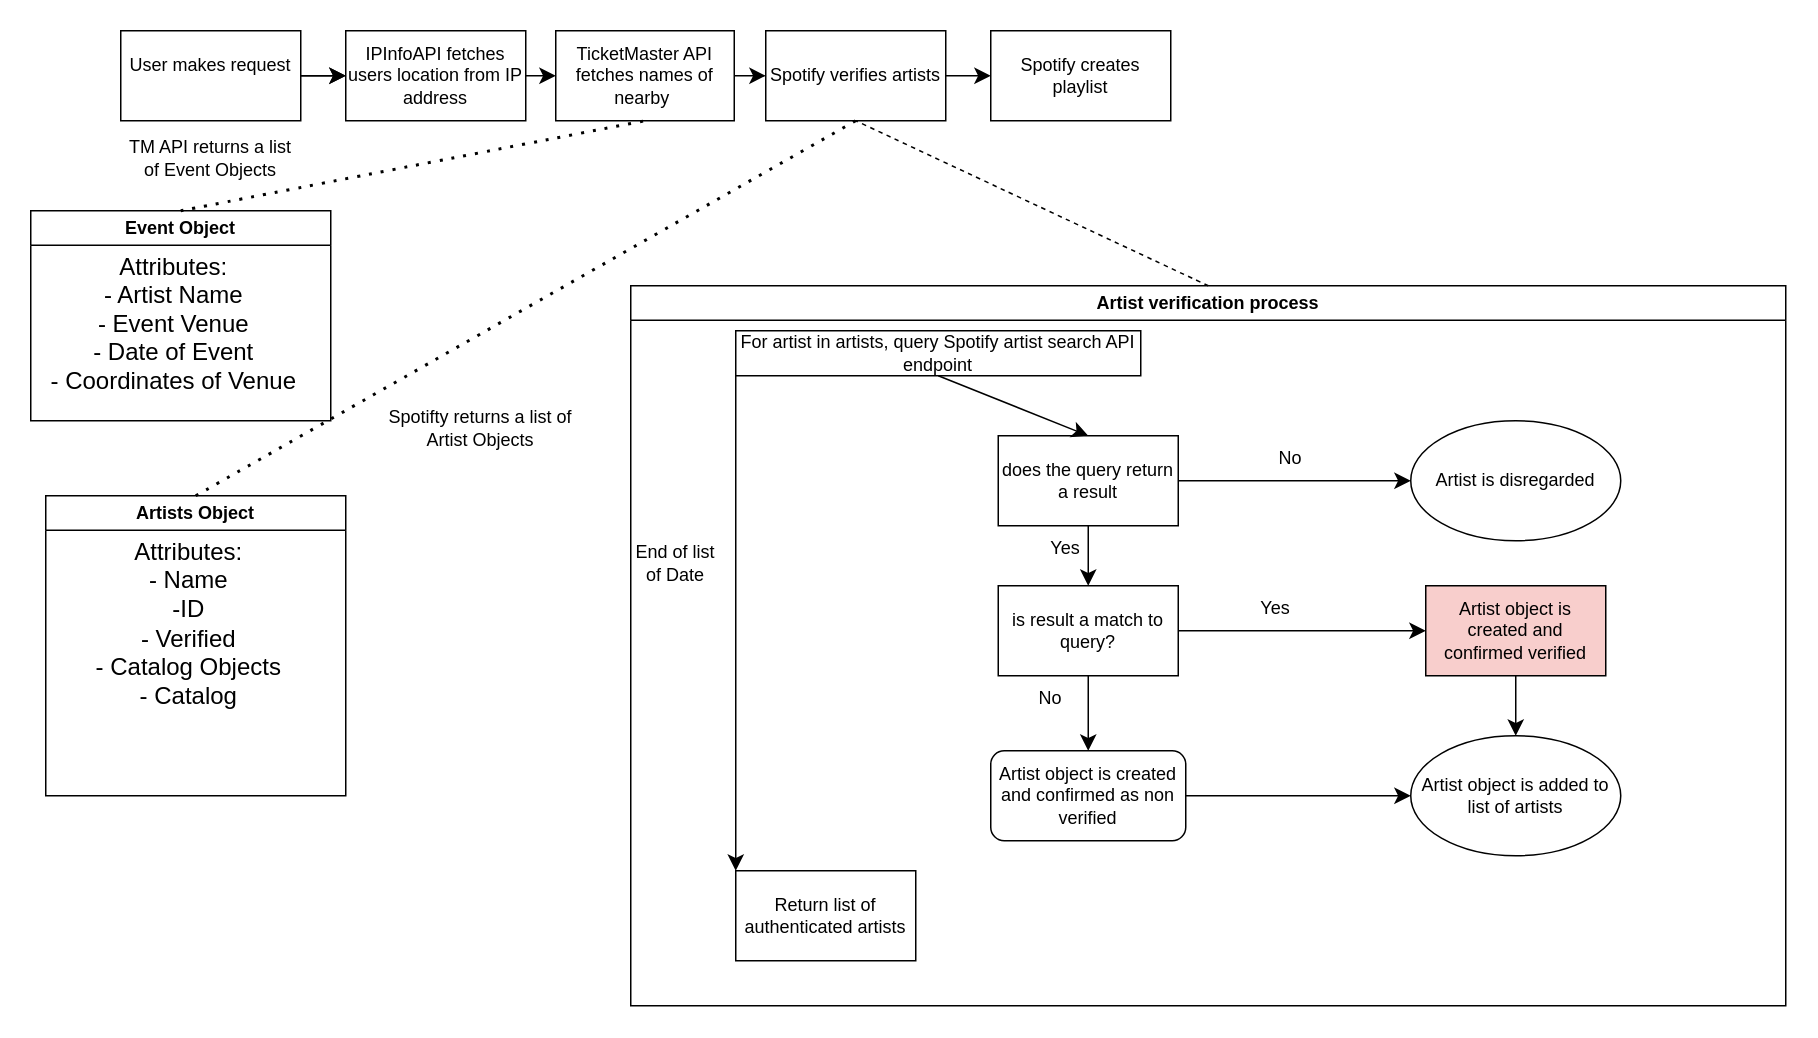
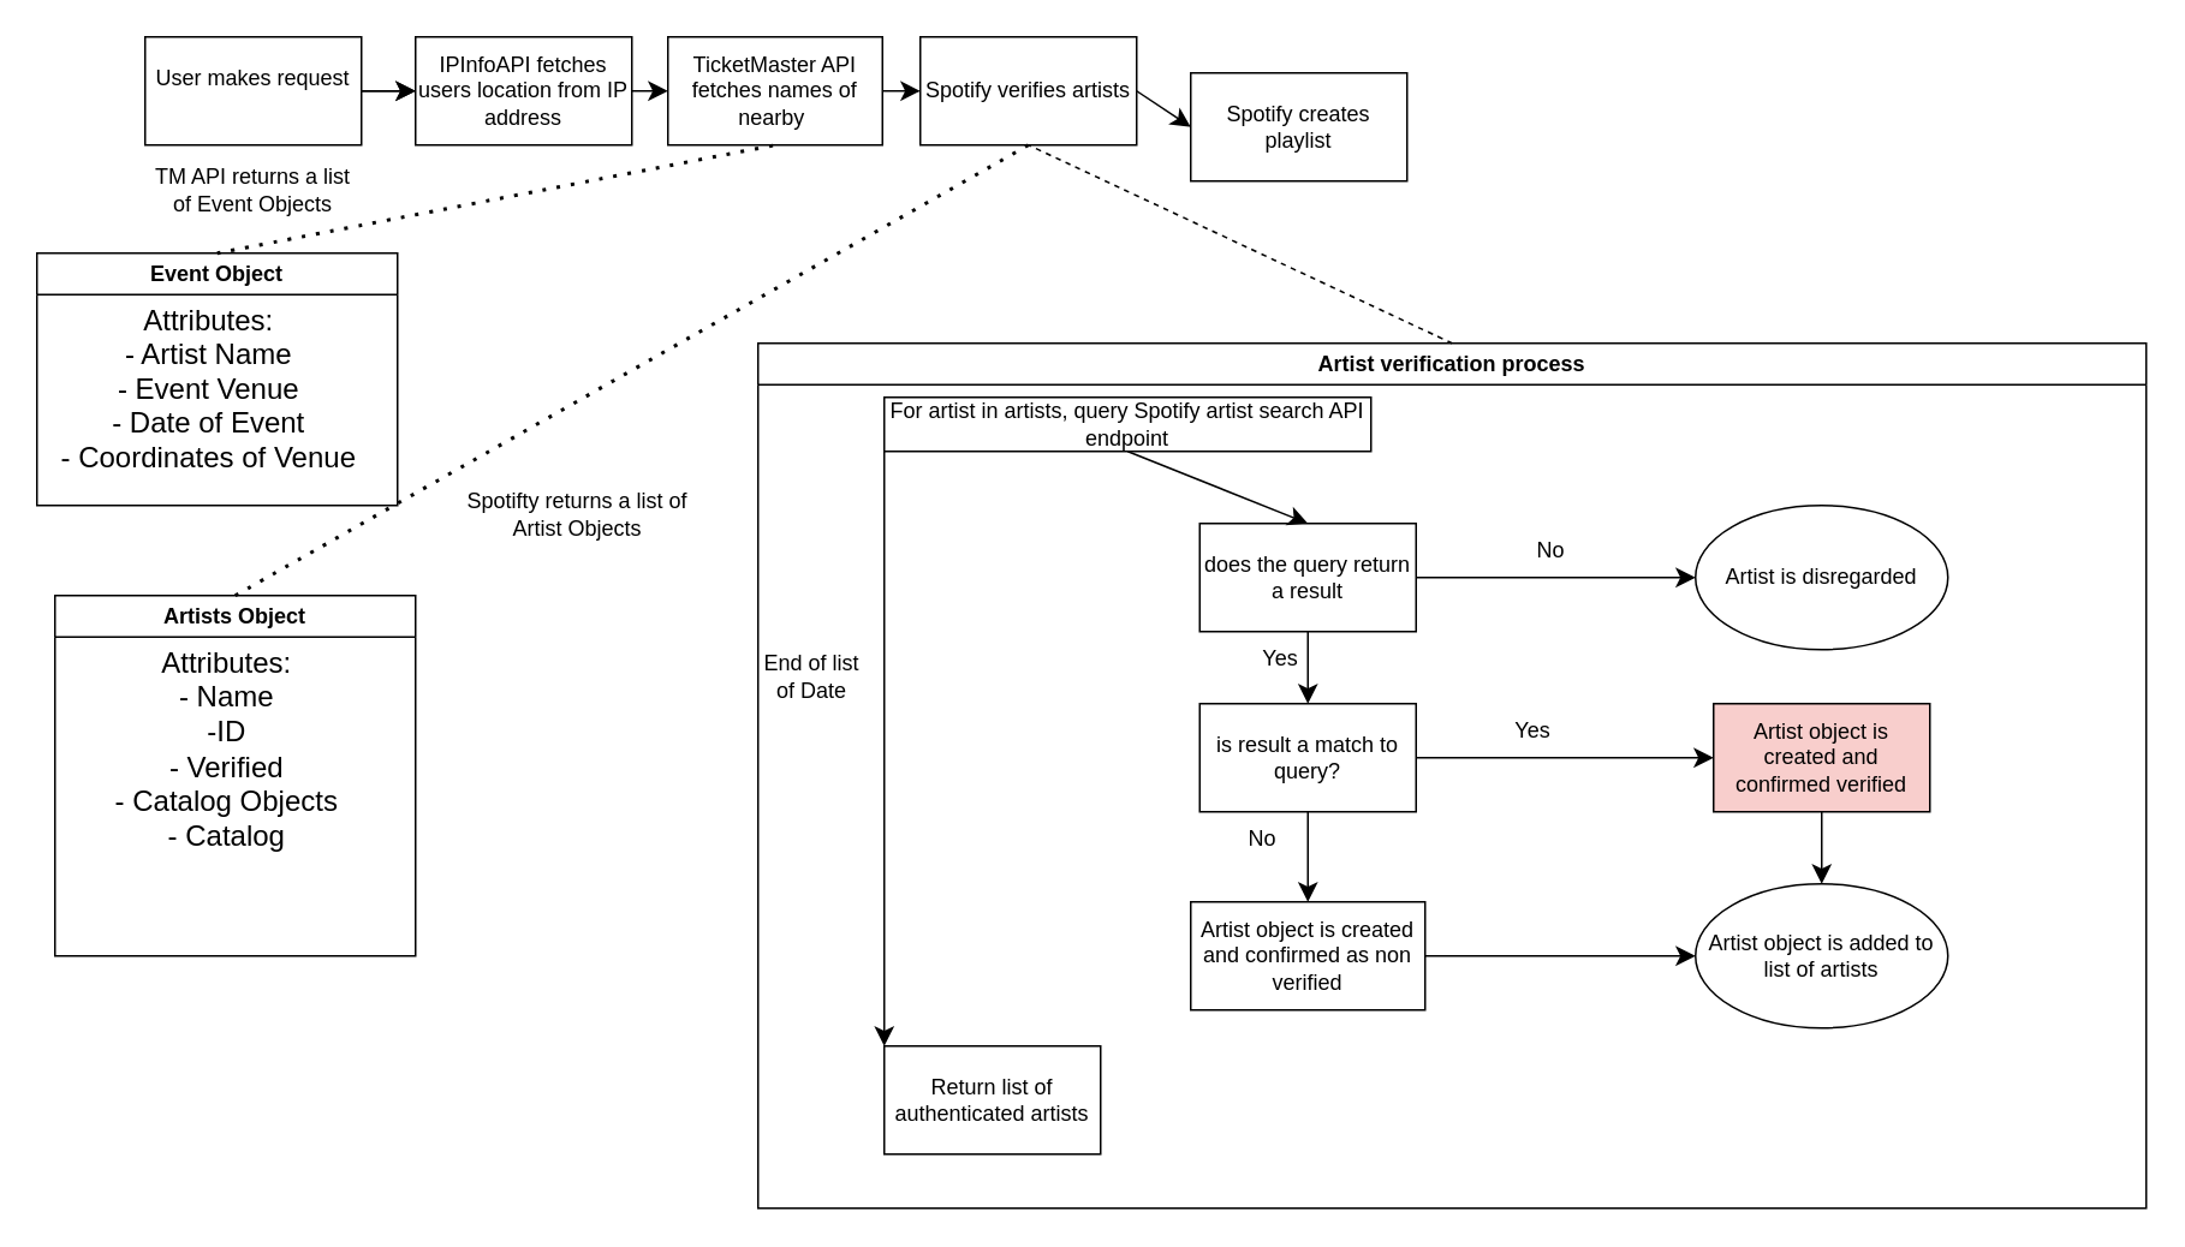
- <mxCell id="6" value="Spotify creates playlist" style="rounded=0;whiteSpace=wrap;html=1;" parent="1" vertex="1"><mxGeometry x="660" y="20" width="120" height="60" as="geometry" /></mxCell>
+ <mxCell id="6" value="Spotify creates playlist" style="rounded=0;whiteSpace=wrap;html=1;" parent="1" vertex="1"><mxGeometry x="660" y="40" width="120" height="60" as="geometry" /></mxCell>
- <mxCell id="22" value="Artist object is created and confirmed as non verified" style="whiteSpace=wrap;html=1;rounded=1;" parent="11" vertex="1"><mxGeometry x="240" y="310" width="130" height="60" as="geometry" /></mxCell>
+ <mxCell id="22" value="Artist object is created and confirmed as non verified" style="rounded=0;whiteSpace=wrap;html=1;" parent="11" vertex="1"><mxGeometry x="240" y="310" width="130" height="60" as="geometry" /></mxCell>
